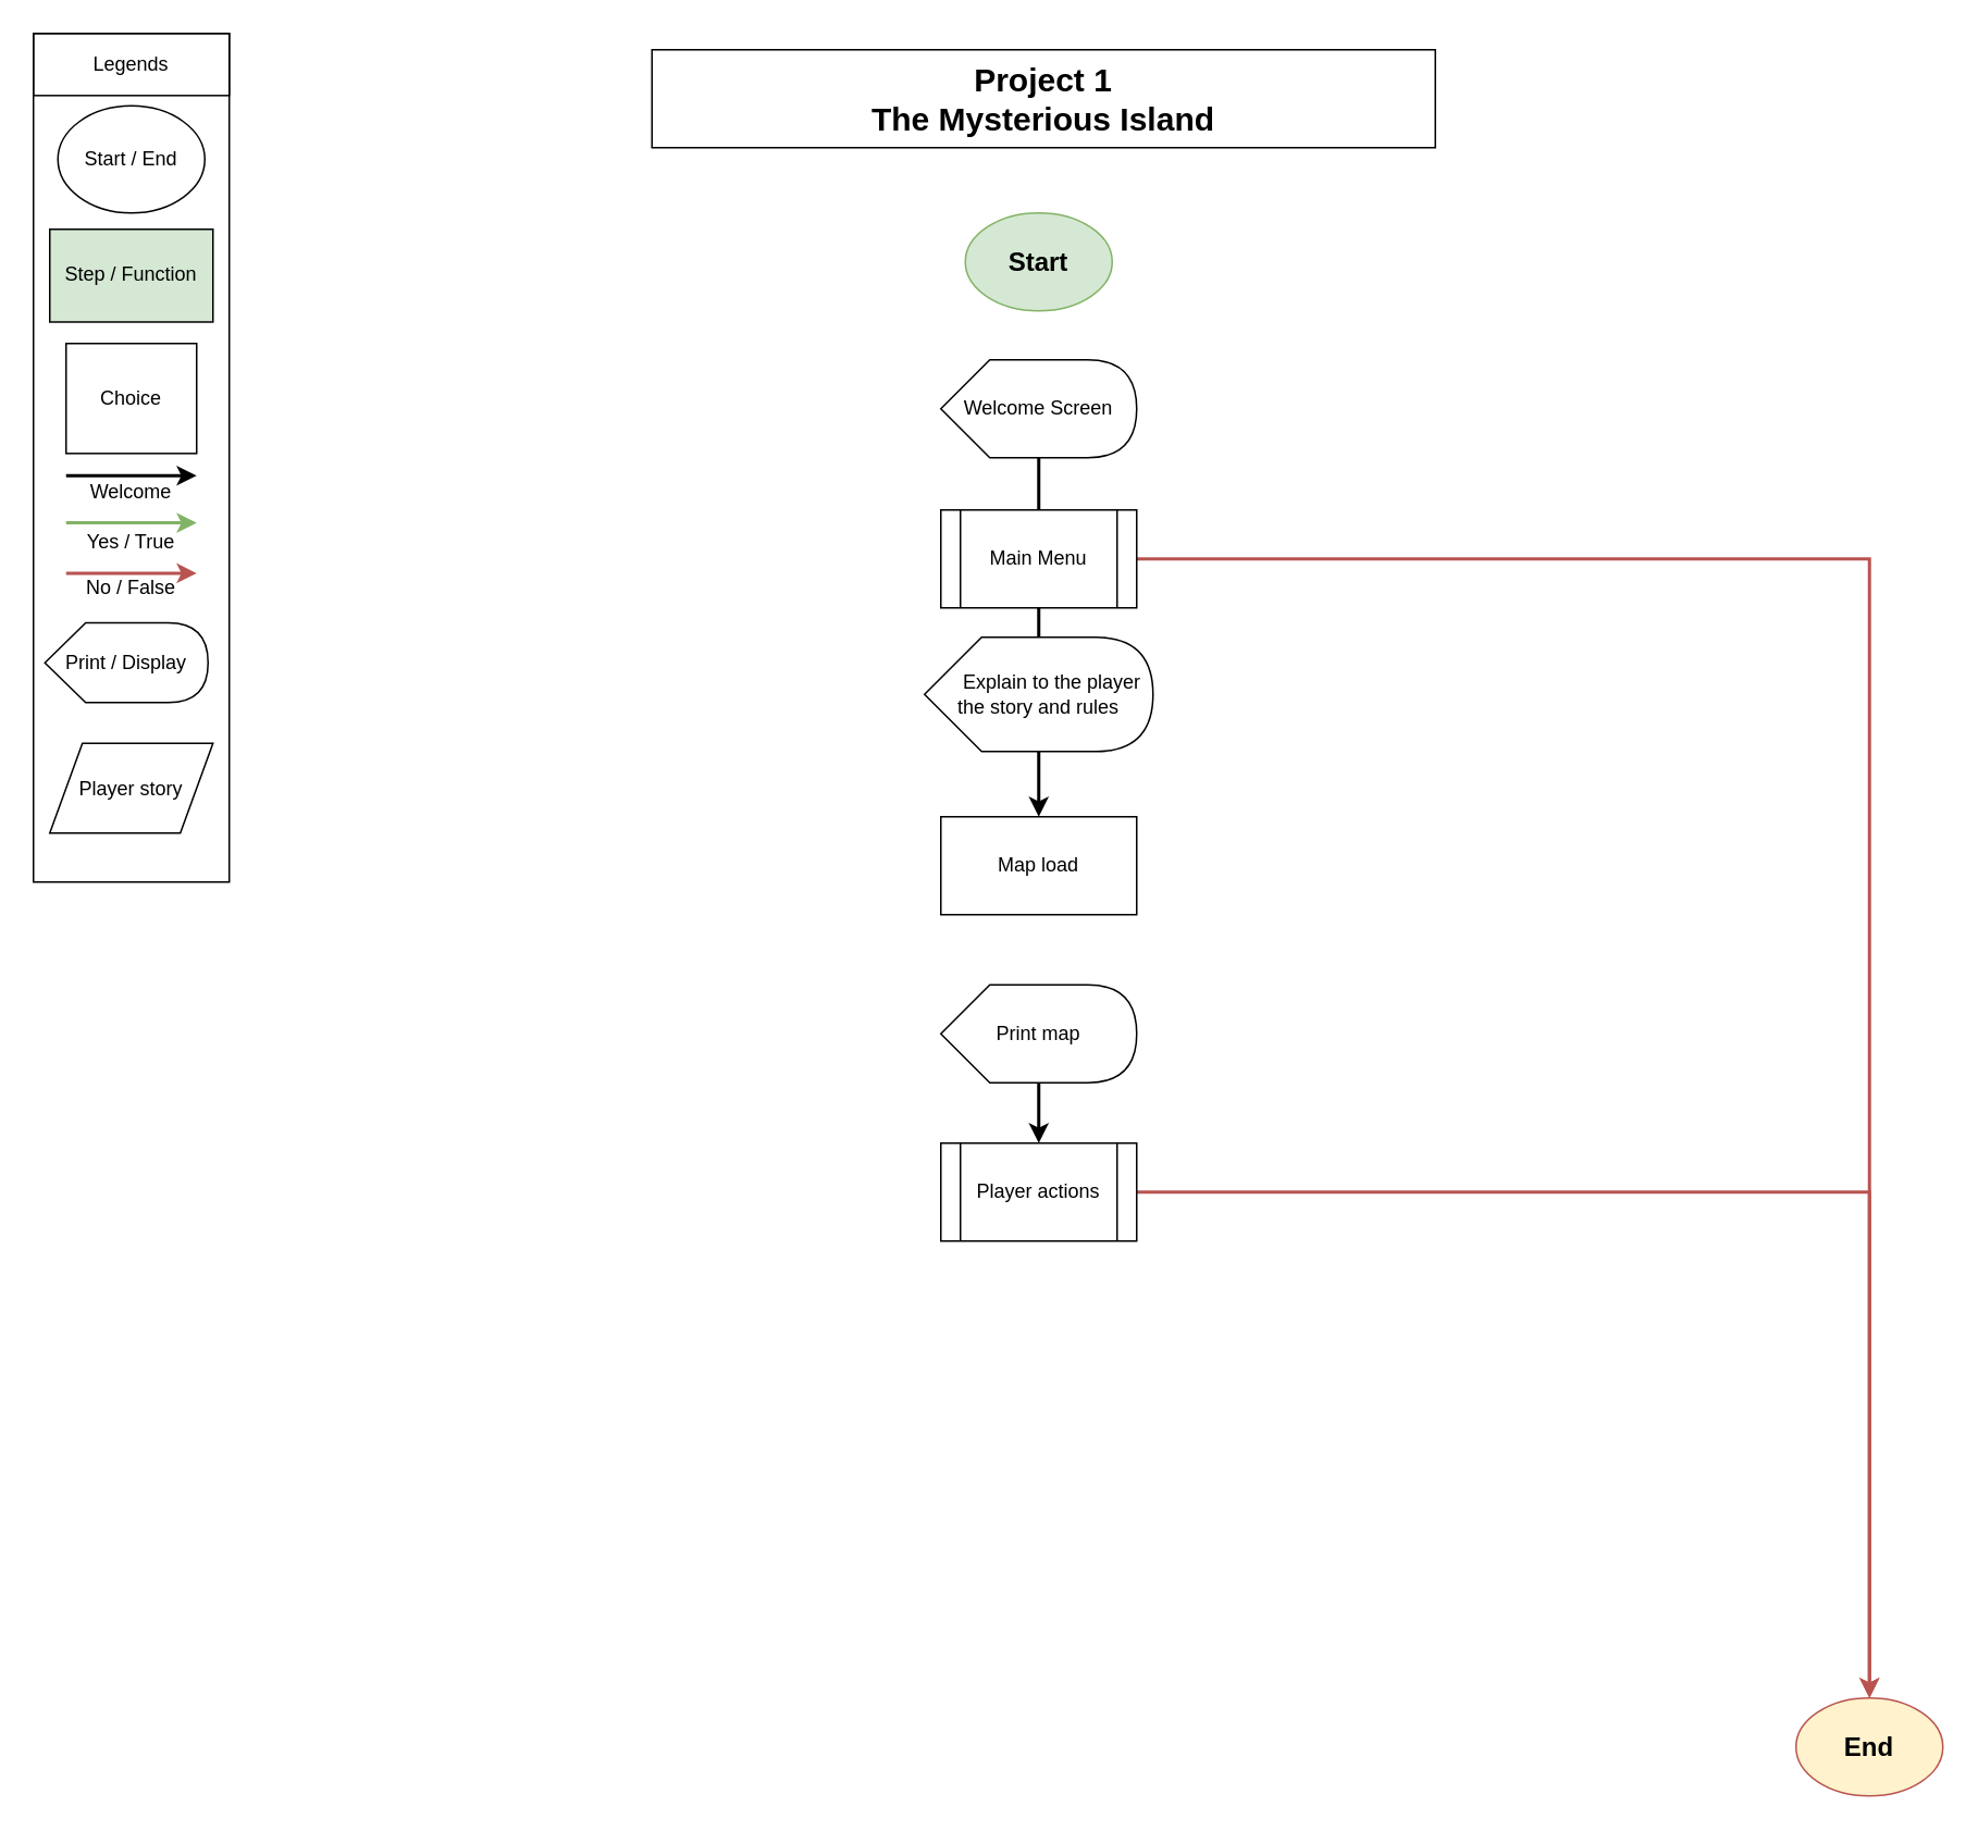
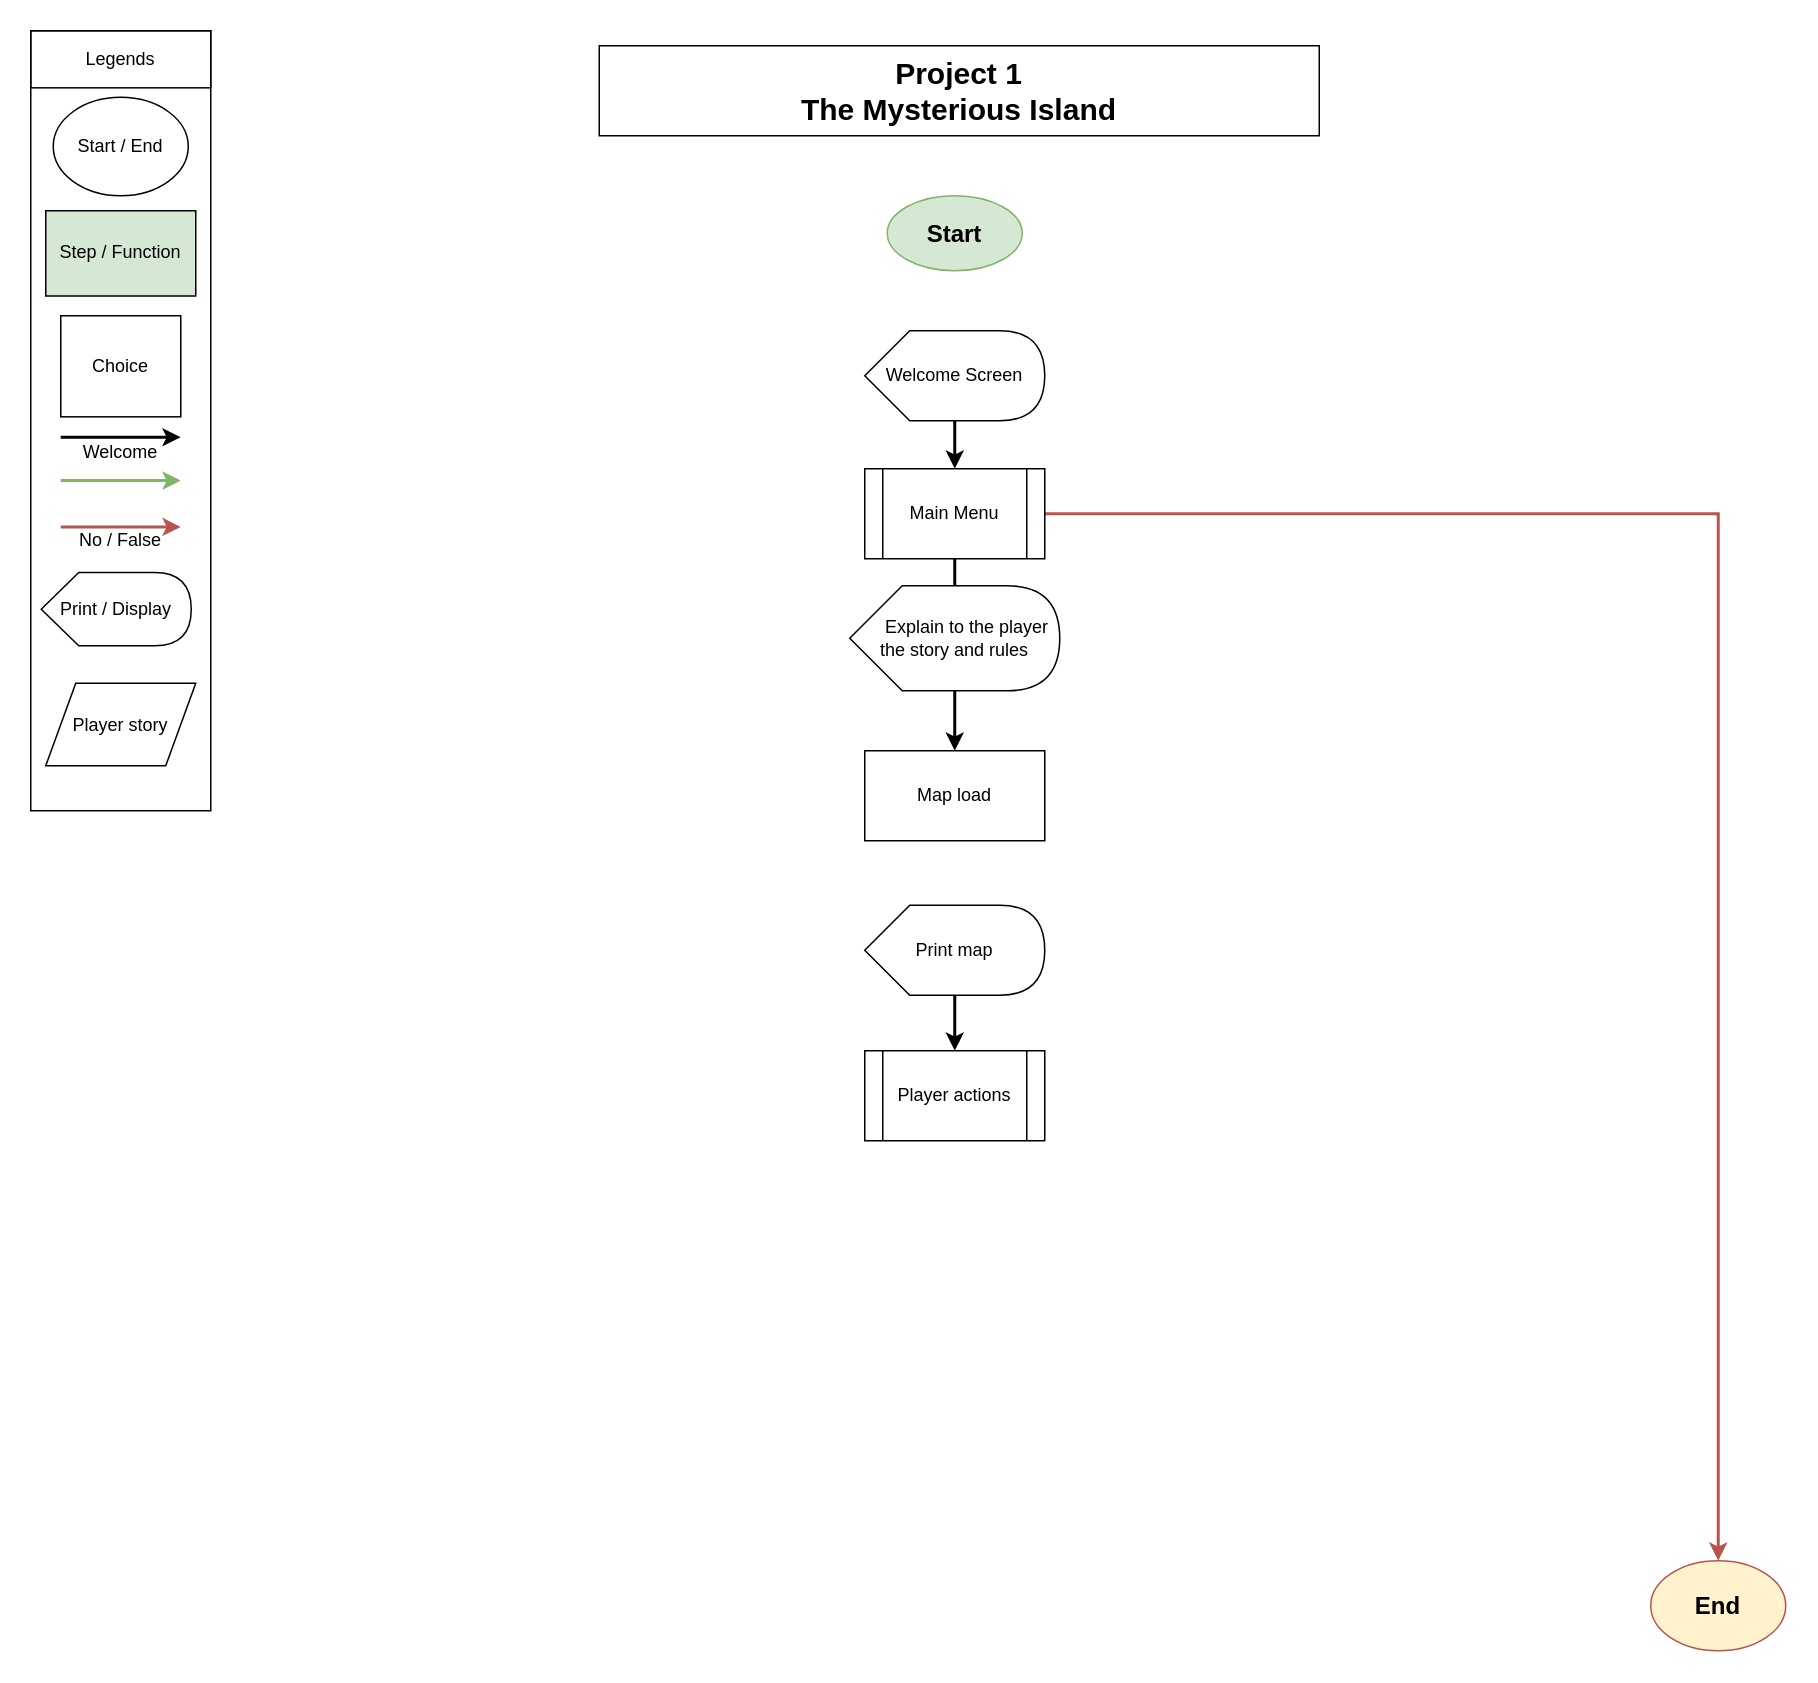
- <mxCell id="17" value="&lt;b&gt;&lt;font style=&quot;font-size: 16px&quot;&gt;Start&lt;/font&gt;&lt;/b&gt;" style="ellipse;whiteSpace=wrap;html=1;strokeColor=#82b366;fillColor=#d5e8d4;" parent="1" vertex="1"><mxGeometry x="591" y="130" width="90" height="60" as="geometry" /></mxCell>
+ <mxCell id="17" value="&lt;b&gt;&lt;font style=&quot;font-size: 16px&quot;&gt;Start&lt;/font&gt;&lt;/b&gt;" style="ellipse;whiteSpace=wrap;html=1;strokeColor=#82b366;fillColor=#d5e8d4;" parent="1" vertex="1"><mxGeometry x="591" y="130" width="90" height="50" as="geometry" /></mxCell>
- <mxCell id="21" style="edgeStyle=orthogonalEdgeStyle;rounded=0;orthogonalLoop=1;jettySize=auto;html=1;exitX=0;exitY=0;exitDx=60.0;exitDy=60.0;exitPerimeter=0;entryX=0.5;entryY=0;entryDx=0;entryDy=0;strokeWidth=2;endArrow=none;" edge="1" parent="1" source="22" target="20"><mxGeometry relative="1" as="geometry" /></mxCell>
+ <mxCell id="21" style="edgeStyle=orthogonalEdgeStyle;rounded=0;orthogonalLoop=1;jettySize=auto;html=1;exitX=0;exitY=0;exitDx=60.0;exitDy=60.0;exitPerimeter=0;entryX=0.5;entryY=0;entryDx=0;entryDy=0;strokeWidth=2;" edge="1" parent="1" source="22" target="20"><mxGeometry relative="1" as="geometry" /></mxCell>
- <mxCell id="12" value="Yes / True" style="text;html=1;strokeColor=none;fillColor=none;align=center;verticalAlign=middle;whiteSpace=wrap;rounded=0;" parent="3" vertex="1"><mxGeometry x="20" y="300" width="80" height="23.84" as="geometry" /></mxCell>
- <mxCell id="29" style="edgeStyle=orthogonalEdgeStyle;rounded=0;orthogonalLoop=1;jettySize=auto;html=1;exitX=1;exitY=0.5;exitDx=0;exitDy=0;strokeWidth=2;fillColor=#f8cecc;strokeColor=#b85450;entryX=0.5;entryY=0;entryDx=0;entryDy=0;" edge="1" parent="1" source="30" target="23"><mxGeometry relative="1" as="geometry"><mxPoint x="1160" y="730" as="targetPoint" /></mxGeometry></mxCell>
